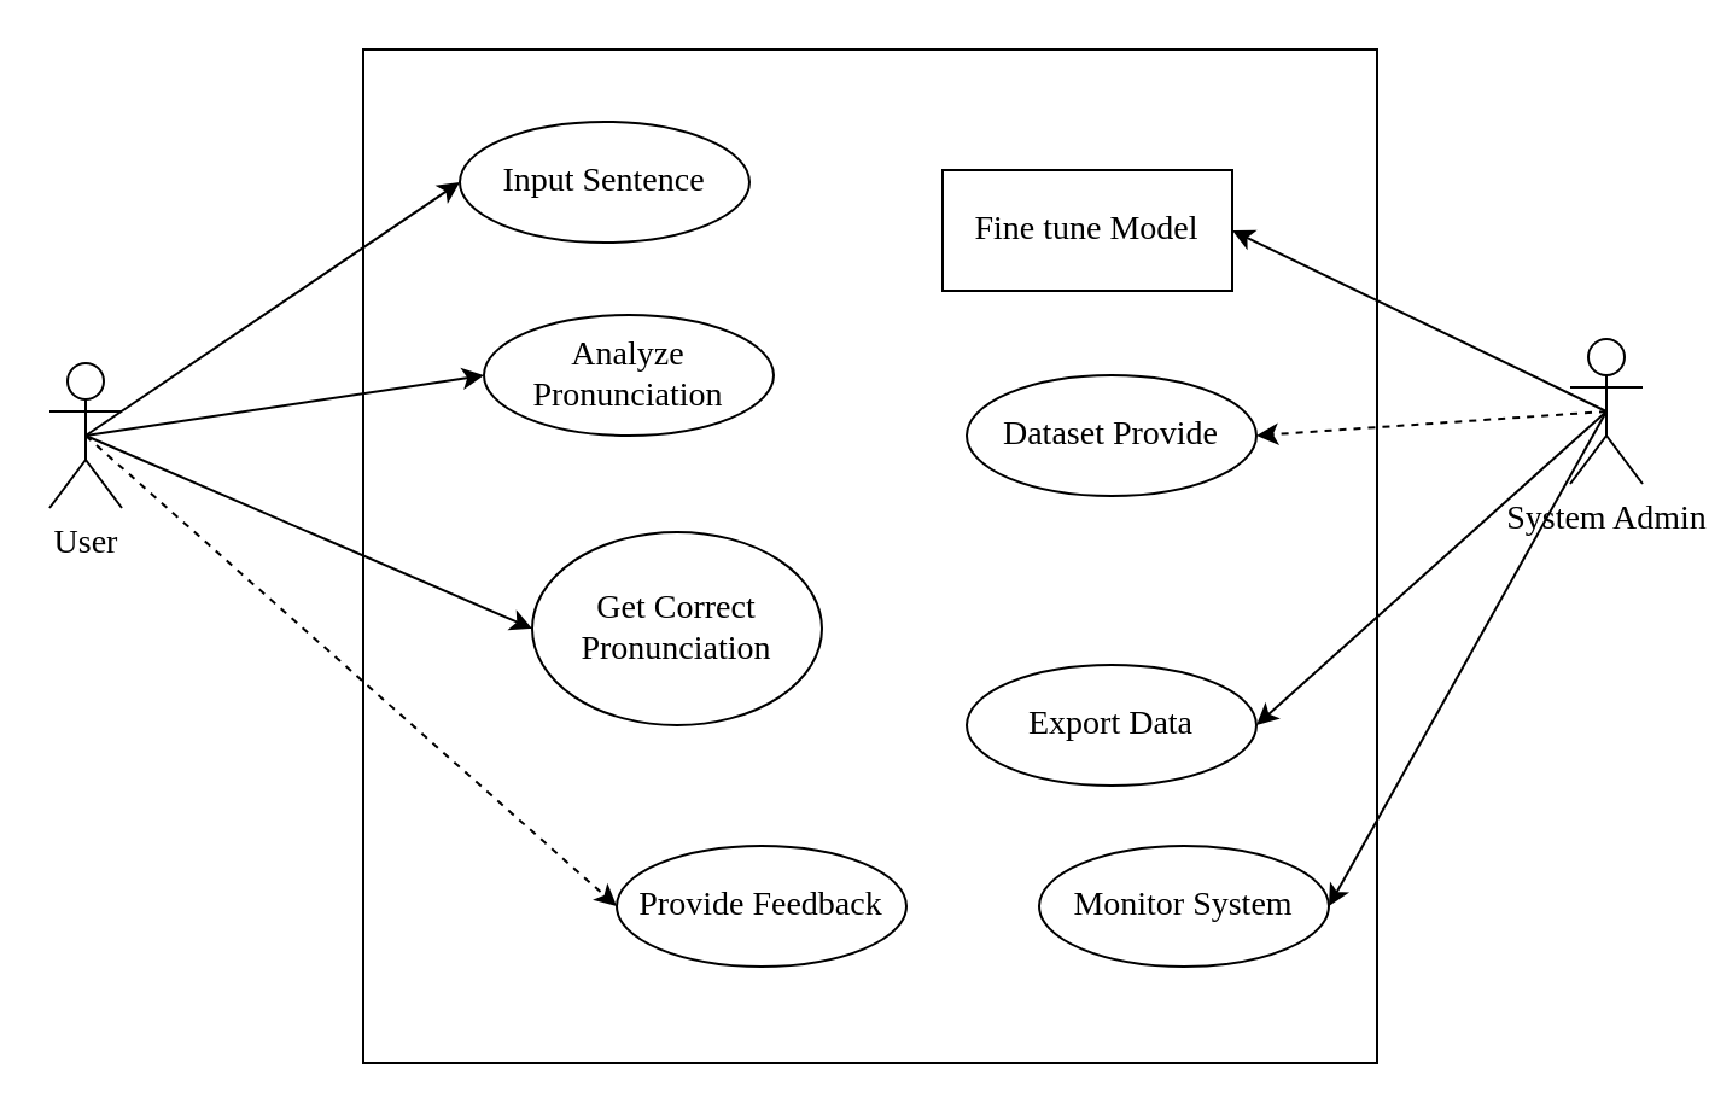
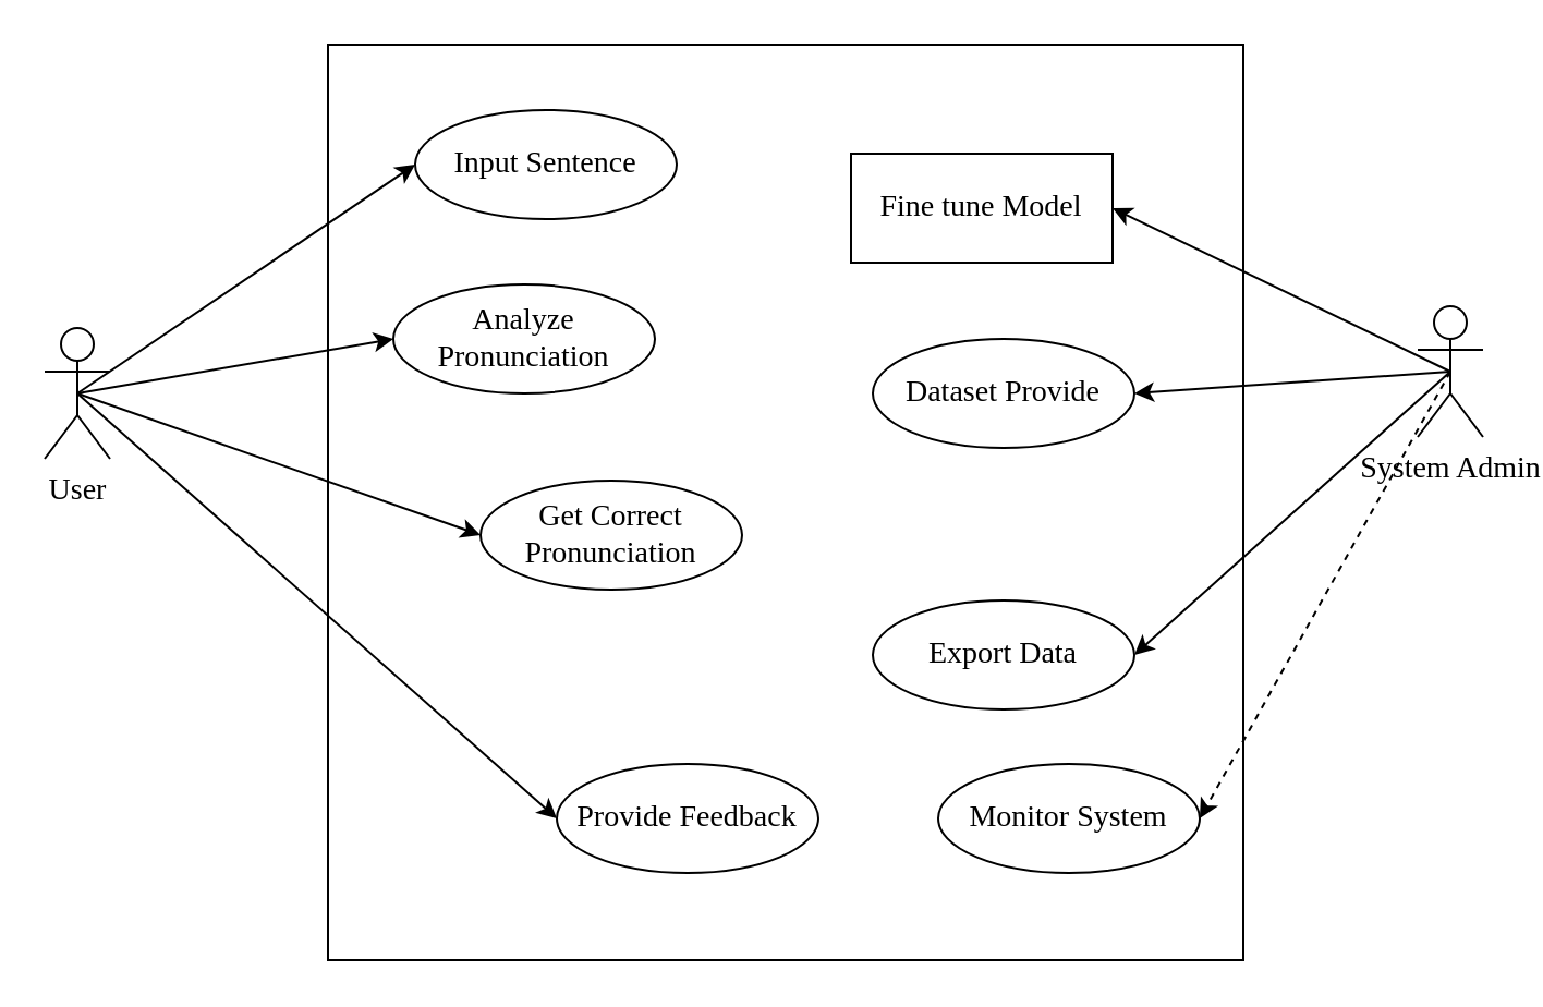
- <mxCell id="6" value="&lt;font face=&quot;Times New Roman&quot;&gt;&lt;span style=&quot;font-size: 14px;&quot;&gt;Analyze Pronunciation&lt;/span&gt;&lt;/font&gt;" style="ellipse;whiteSpace=wrap;html=1;" vertex="1" parent="1"><mxGeometry x="200" y="130" width="120" height="50" as="geometry" /></mxCell>
+ <mxCell id="6" value="&lt;font face=&quot;Times New Roman&quot;&gt;&lt;span style=&quot;font-size: 14px;&quot;&gt;Analyze Pronunciation&lt;/span&gt;&lt;/font&gt;" style="ellipse;whiteSpace=wrap;html=1;" vertex="1" parent="1"><mxGeometry x="180" y="130" width="120" height="50" as="geometry" /></mxCell>
- <mxCell id="18" value="" style="endArrow=classic;html=1;rounded=0;entryX=1;entryY=0.5;entryDx=0;entryDy=0;exitX=0.5;exitY=0.5;exitDx=0;exitDy=0;exitPerimeter=0;dashed=1;" edge="1" parent="1" source="4" target="9"><mxGeometry width="50" height="50" relative="1" as="geometry"><mxPoint x="650" y="320" as="sourcePoint" /><mxPoint x="700" y="270" as="targetPoint" /></mxGeometry></mxCell>
+ <mxCell id="18" value="" style="endArrow=classic;html=1;rounded=0;entryX=1;entryY=0.5;entryDx=0;entryDy=0;exitX=0.5;exitY=0.5;exitDx=0;exitDy=0;exitPerimeter=0;" edge="1" parent="1" source="4" target="9"><mxGeometry width="50" height="50" relative="1" as="geometry"><mxPoint x="650" y="320" as="sourcePoint" /><mxPoint x="700" y="270" as="targetPoint" /></mxGeometry></mxCell>
- <mxCell id="7" value="&lt;font face=&quot;Times New Roman&quot;&gt;&lt;span style=&quot;font-size: 14px;&quot;&gt;Get Correct Pronunciation&lt;/span&gt;&lt;/font&gt;" style="ellipse;whiteSpace=wrap;html=1;" vertex="1" parent="1"><mxGeometry x="220" y="220" width="120" height="80" as="geometry" /></mxCell>
+ <mxCell id="7" value="&lt;font face=&quot;Times New Roman&quot;&gt;&lt;span style=&quot;font-size: 14px;&quot;&gt;Get Correct Pronunciation&lt;/span&gt;&lt;/font&gt;" style="ellipse;whiteSpace=wrap;html=1;" vertex="1" parent="1"><mxGeometry x="220" y="220" width="120" height="50" as="geometry" /></mxCell>
- <mxCell id="20" value="" style="endArrow=classic;html=1;rounded=0;entryX=1;entryY=0.5;entryDx=0;entryDy=0;exitX=0.5;exitY=0.5;exitDx=0;exitDy=0;exitPerimeter=0;" edge="1" parent="1" source="4" target="11"><mxGeometry width="50" height="50" relative="1" as="geometry"><mxPoint x="620" y="360" as="sourcePoint" /><mxPoint x="670" y="310" as="targetPoint" /></mxGeometry></mxCell>
+ <mxCell id="20" value="" style="endArrow=classic;html=1;rounded=0;entryX=1;entryY=0.5;entryDx=0;entryDy=0;exitX=0.5;exitY=0.5;exitDx=0;exitDy=0;exitPerimeter=0;dashed=1;" edge="1" parent="1" source="4" target="11"><mxGeometry width="50" height="50" relative="1" as="geometry"><mxPoint x="620" y="360" as="sourcePoint" /><mxPoint x="670" y="310" as="targetPoint" /></mxGeometry></mxCell>
- <mxCell id="16" value="" style="endArrow=classic;html=1;rounded=0;entryX=0;entryY=0.5;entryDx=0;entryDy=0;exitX=0.5;exitY=0.5;exitDx=0;exitDy=0;exitPerimeter=0;dashed=1;" edge="1" parent="1" source="3" target="12"><mxGeometry width="50" height="50" relative="1" as="geometry"><mxPoint x="30" y="350" as="sourcePoint" /><mxPoint x="80" y="300" as="targetPoint" /></mxGeometry></mxCell>
+ <mxCell id="16" value="" style="endArrow=classic;html=1;rounded=0;entryX=0;entryY=0.5;entryDx=0;entryDy=0;exitX=0.5;exitY=0.5;exitDx=0;exitDy=0;exitPerimeter=0;" edge="1" parent="1" source="3" target="12"><mxGeometry width="50" height="50" relative="1" as="geometry"><mxPoint x="30" y="350" as="sourcePoint" /><mxPoint x="80" y="300" as="targetPoint" /></mxGeometry></mxCell>
